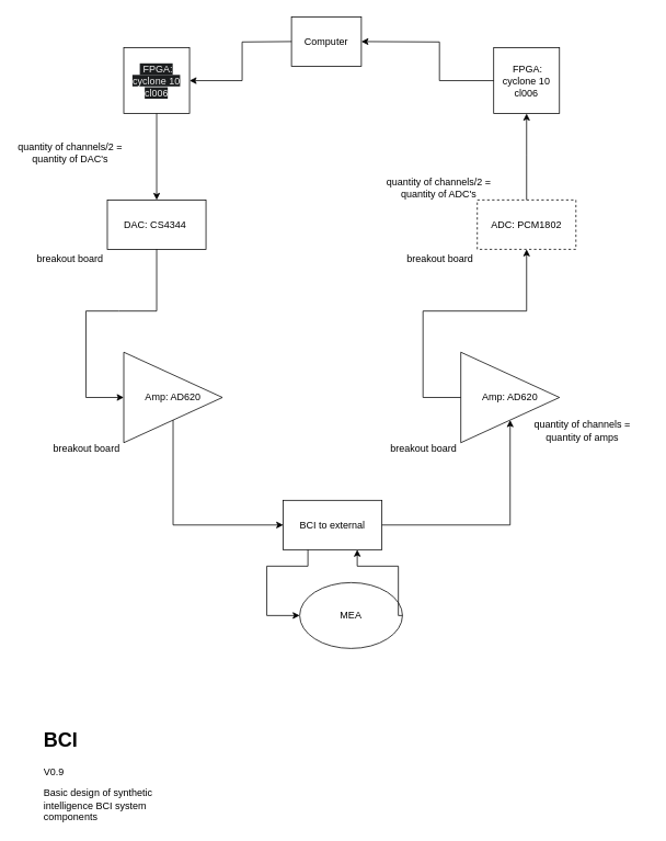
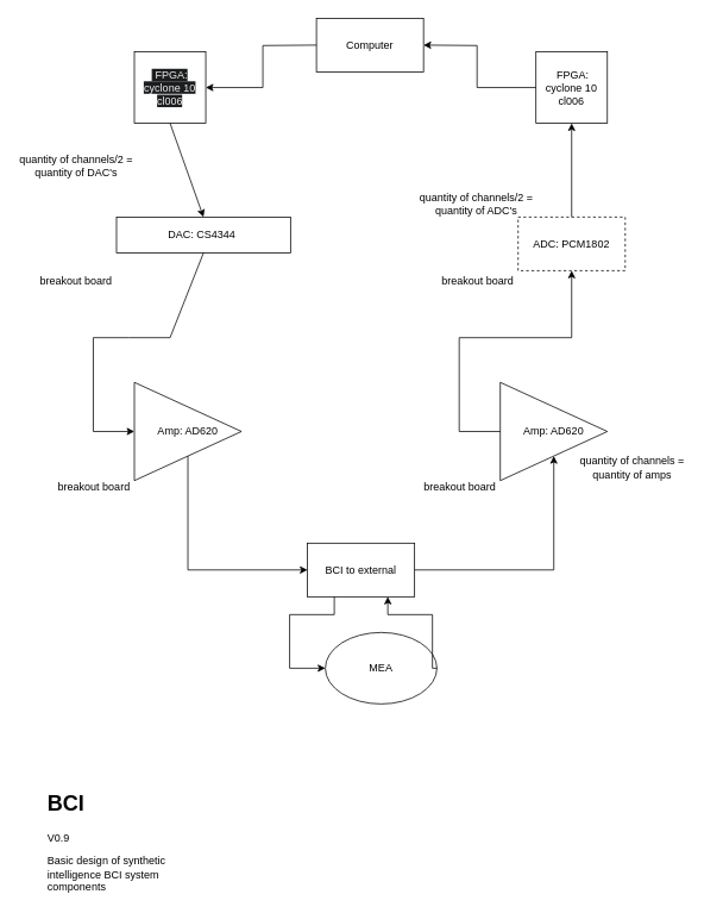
- <mxCell id="4" value="Computer" style="rounded=0;whiteSpace=wrap;html=1;" parent="1" vertex="1"><mxGeometry x="354" y="20" width="85" height="60" as="geometry" /></mxCell>
+ <mxCell id="4" value="Computer" style="rounded=0;whiteSpace=wrap;html=1;" parent="1" vertex="1"><mxGeometry x="354" y="20" width="120" height="60" as="geometry" /></mxCell>
- <mxCell id="9" value="DAC: CS4344&amp;nbsp;" style="rounded=0;whiteSpace=wrap;html=1;" parent="1" vertex="1"><mxGeometry x="130" y="242.5" width="120" height="60" as="geometry" /></mxCell>
+ <mxCell id="9" value="DAC: CS4344&amp;nbsp;" style="rounded=0;whiteSpace=wrap;html=1;" parent="1" vertex="1"><mxGeometry x="130" y="242.5" width="195" height="40" as="geometry" /></mxCell>
